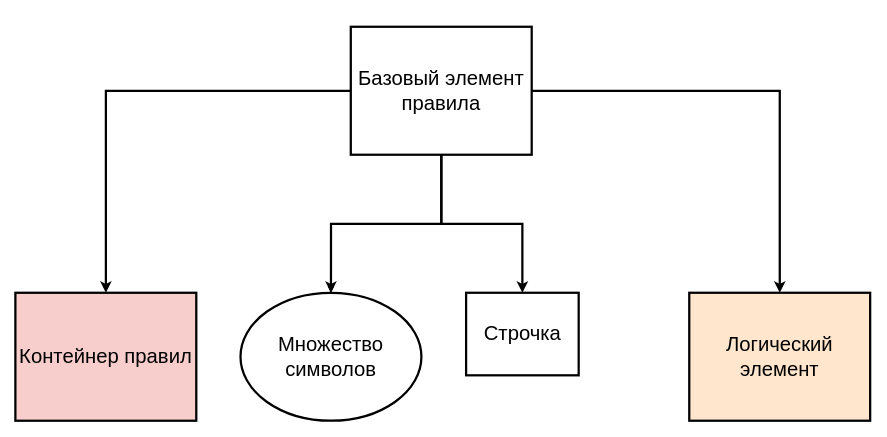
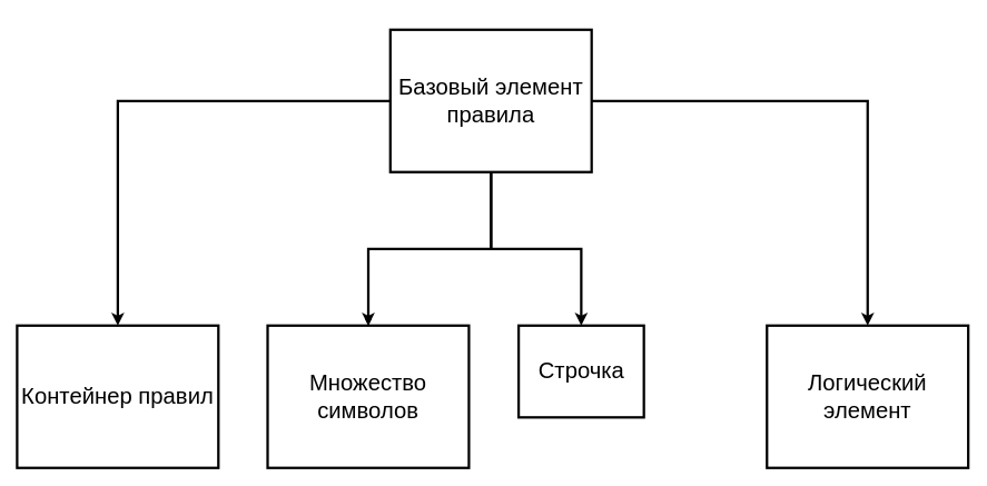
- <mxCell id="4" value="Контейнер правил" style="whiteSpace=wrap;html=1;rounded=0;fontSize=27;strokeWidth=3;fillColor=#f8cecc;" parent="2" vertex="1"><mxGeometry x="-10" y="369.474" width="241.071" height="170.526" as="geometry" /></mxCell>
+ <mxCell id="4" value="Контейнер правил" style="whiteSpace=wrap;html=1;rounded=0;fontSize=27;strokeWidth=3;" parent="2" vertex="1"><mxGeometry x="-10" y="369.474" width="241.071" height="170.526" as="geometry" /></mxCell>
- <mxCell id="6" value="Множество символов" style="ellipse;whiteSpace=wrap;html=1;fontSize=27;strokeWidth=3;" parent="2" vertex="1"><mxGeometry x="289.999" y="369.474" width="241.071" height="170.526" as="geometry" /></mxCell>
+ <mxCell id="6" value="Множество символов" style="whiteSpace=wrap;html=1;rounded=0;fontSize=27;strokeWidth=3;" parent="2" vertex="1"><mxGeometry x="289.999" y="369.474" width="241.071" height="170.526" as="geometry" /></mxCell>
- <mxCell id="11" value="Логический элемент" style="whiteSpace=wrap;html=1;rounded=0;fontSize=27;strokeWidth=3;fillColor=#ffe6cc;" parent="2" vertex="1"><mxGeometry x="887.999" y="369.474" width="241.071" height="170.526" as="geometry" /></mxCell>
+ <mxCell id="11" value="Логический элемент" style="whiteSpace=wrap;html=1;rounded=0;fontSize=27;strokeWidth=3;" parent="2" vertex="1"><mxGeometry x="887.999" y="369.474" width="241.071" height="170.526" as="geometry" /></mxCell>
